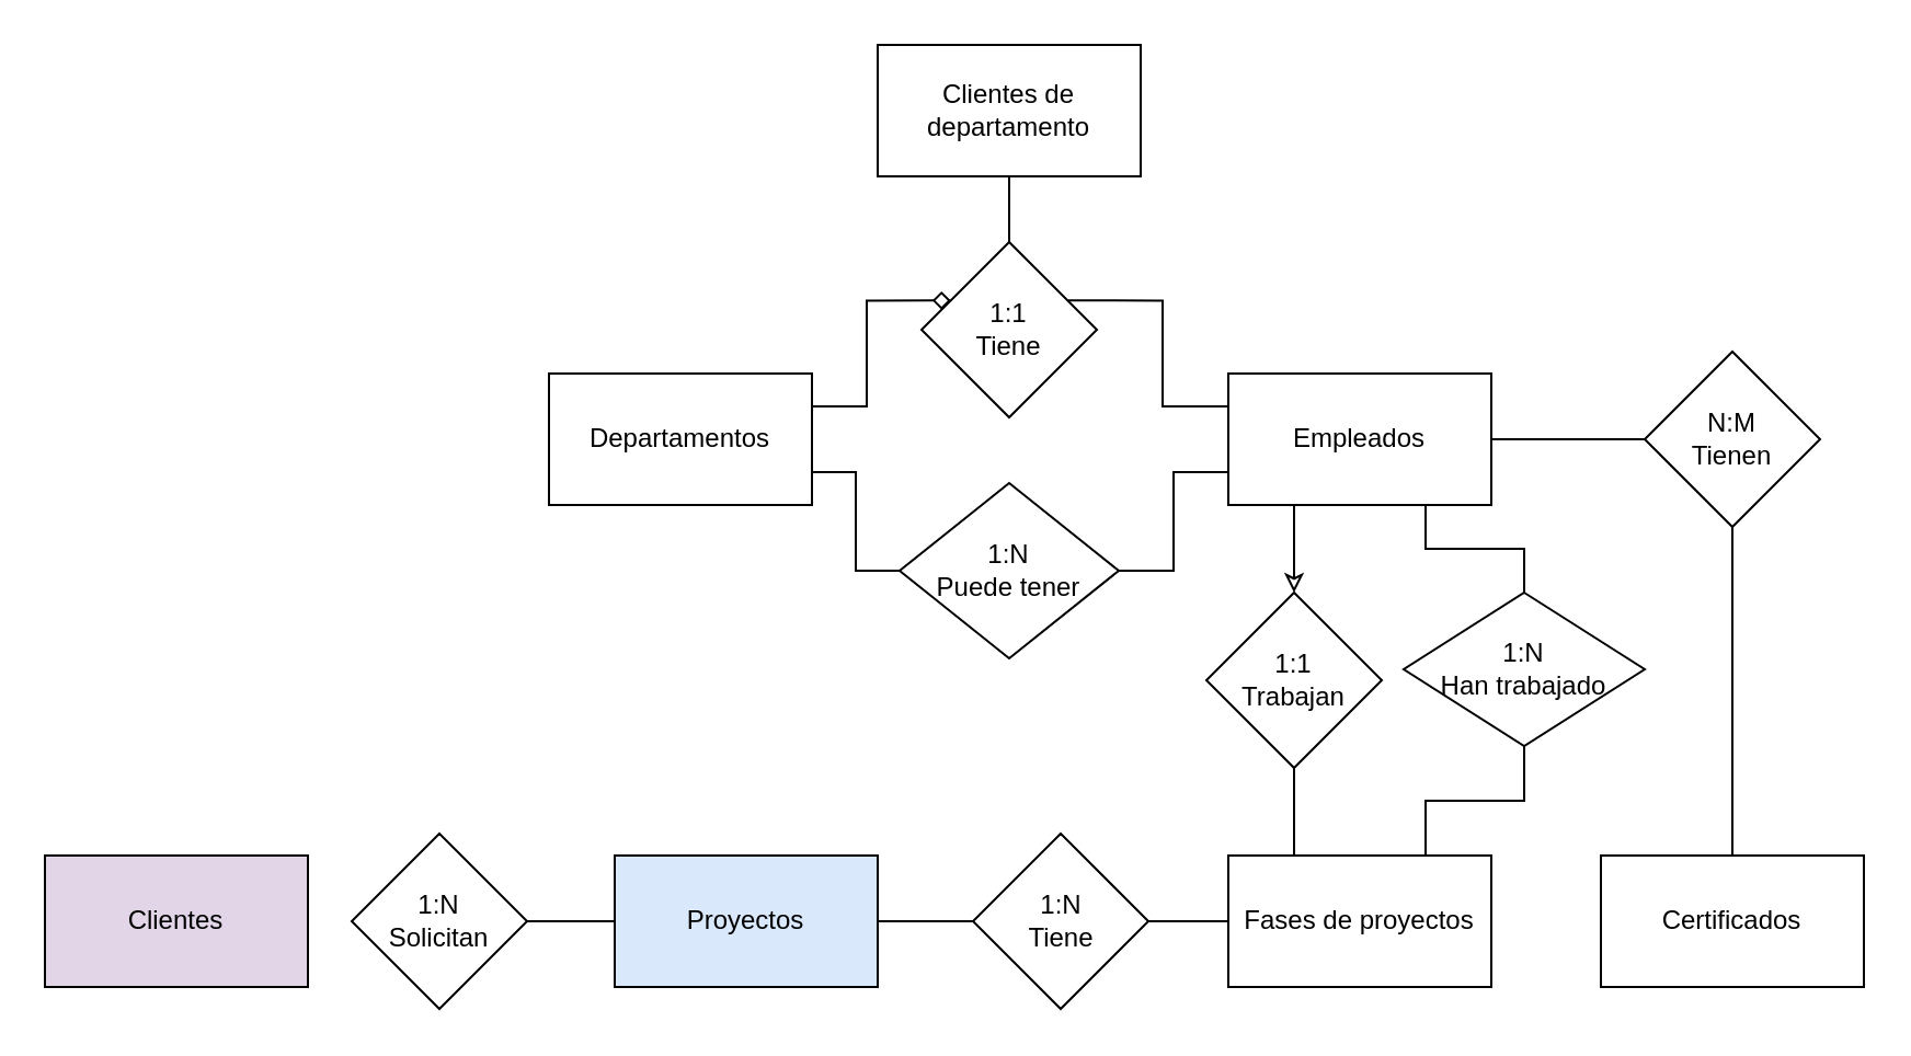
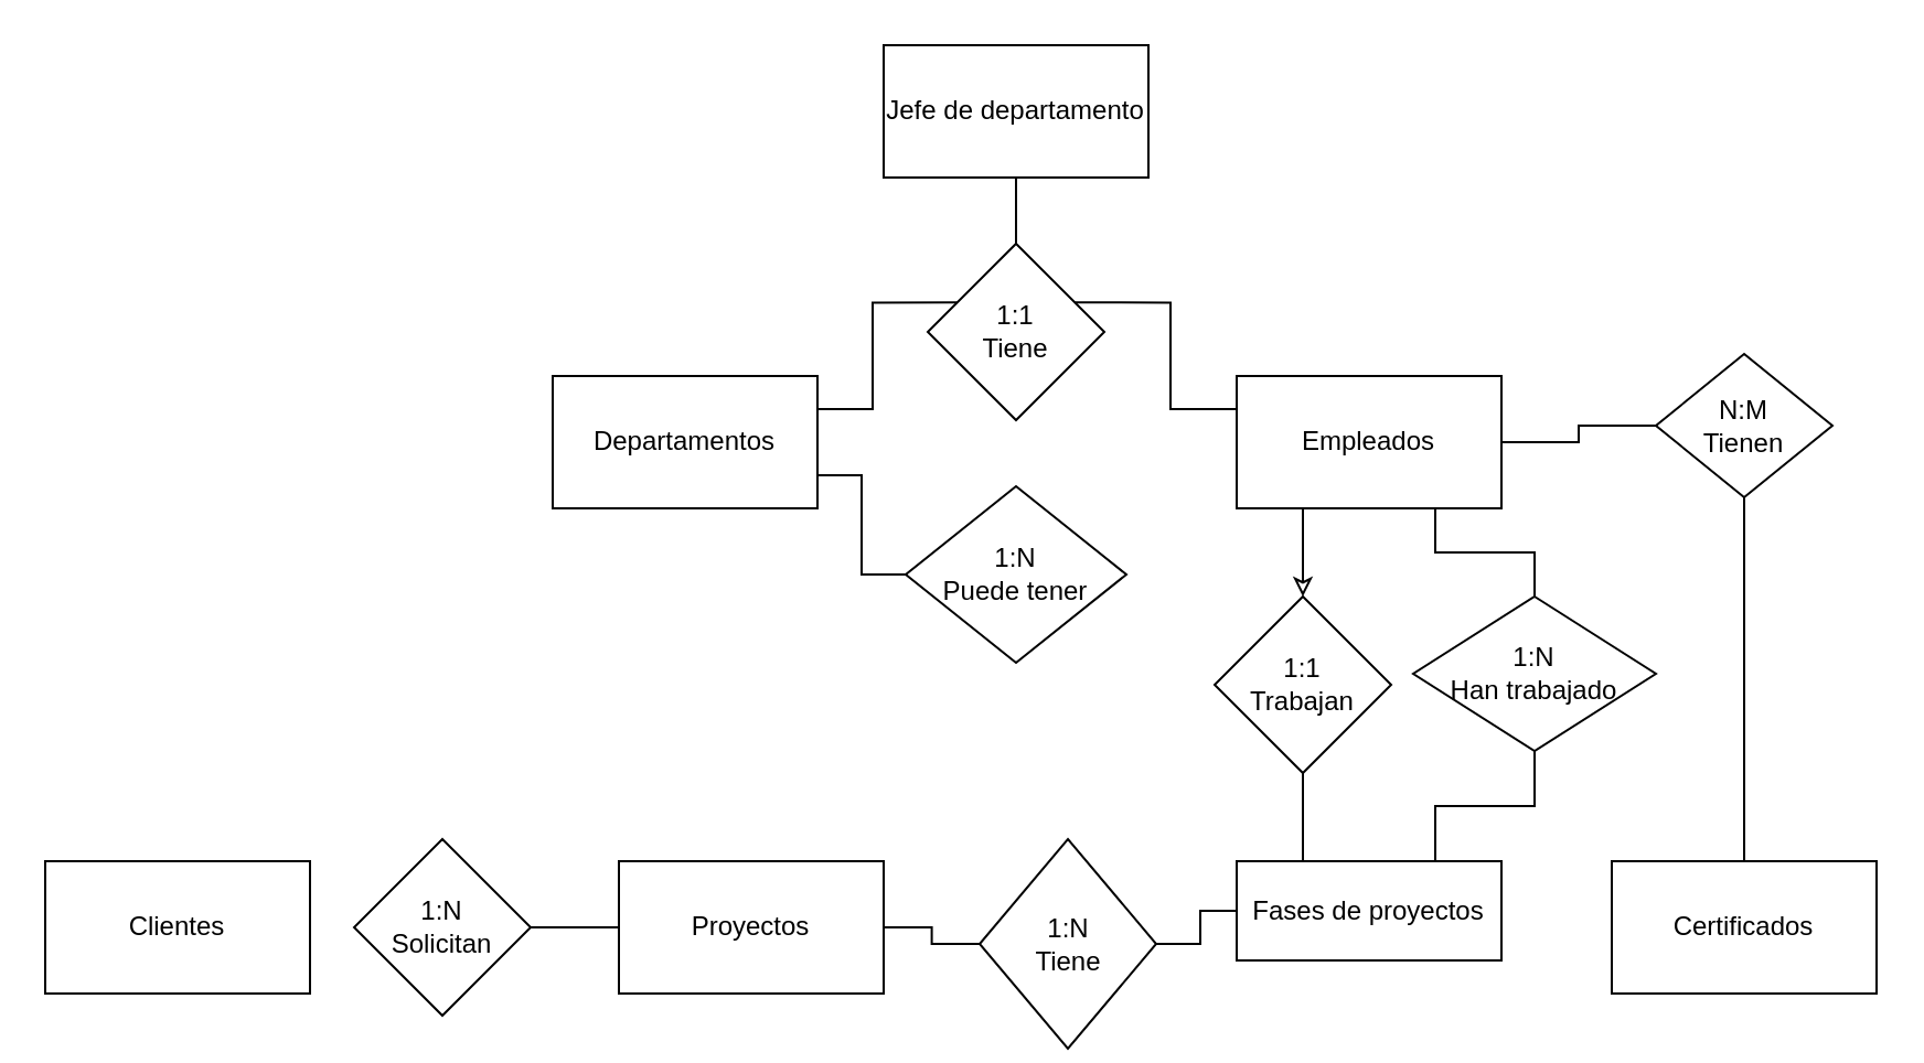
- <mxCell id="29" value="Clientes de departamento" style="rounded=0;whiteSpace=wrap;html=1;" vertex="1" parent="1"><mxGeometry x="400" y="20" width="120" height="60" as="geometry" /></mxCell>
+ <mxCell id="29" value="Jefe de departamento" style="rounded=0;whiteSpace=wrap;html=1;" vertex="1" parent="1"><mxGeometry x="400" y="20" width="120" height="60" as="geometry" /></mxCell>
- <mxCell id="27" value="" style="edgeStyle=orthogonalEdgeStyle;rounded=0;orthogonalLoop=1;jettySize=auto;html=1;exitX=1;exitY=0.25;exitDx=0;exitDy=0;entryX=0;entryY=0.25;entryDx=0;entryDy=0;endArrow=diamond;endFill=0;" edge="1" parent="1" source="23" target="26"><mxGeometry relative="1" as="geometry"><mxPoint x="370" y="185" as="sourcePoint" /><mxPoint x="560" y="185" as="targetPoint" /></mxGeometry></mxCell>
+ <mxCell id="27" value="" style="edgeStyle=orthogonalEdgeStyle;rounded=0;orthogonalLoop=1;jettySize=auto;html=1;exitX=1;exitY=0.25;exitDx=0;exitDy=0;entryX=0;entryY=0.25;entryDx=0;entryDy=0;endArrow=none;endFill=0;" edge="1" parent="1" source="23" target="26"><mxGeometry relative="1" as="geometry"><mxPoint x="370" y="185" as="sourcePoint" /><mxPoint x="560" y="185" as="targetPoint" /></mxGeometry></mxCell>
- <mxCell id="20" value="N:M&lt;br&gt;Tienen" style="rhombus;whiteSpace=wrap;html=1;" vertex="1" parent="1"><mxGeometry x="750" y="160" width="80" height="80" as="geometry" /></mxCell>
+ <mxCell id="20" value="N:M&lt;br&gt;Tienen" style="rhombus;whiteSpace=wrap;html=1;" vertex="1" parent="1"><mxGeometry x="750" y="160" width="80" height="65" as="geometry" /></mxCell>
- <mxCell id="25" value="" style="edgeStyle=orthogonalEdgeStyle;rounded=0;orthogonalLoop=1;jettySize=auto;html=1;exitX=0;exitY=0.75;exitDx=0;exitDy=0;endArrow=none;endFill=0;" edge="1" parent="1" source="14" target="24"><mxGeometry relative="1" as="geometry"><mxPoint x="560" y="200" as="sourcePoint" /><mxPoint x="400" y="200" as="targetPoint" /></mxGeometry></mxCell>
- <mxCell id="4" value="Clientes" style="rounded=0;whiteSpace=wrap;html=1;fillColor=#e1d5e7;" vertex="1" parent="1"><mxGeometry x="20" y="390" width="120" height="60" as="geometry" /></mxCell>
+ <mxCell id="4" value="Clientes" style="rounded=0;whiteSpace=wrap;html=1;" vertex="1" parent="1"><mxGeometry x="20" y="390" width="120" height="60" as="geometry" /></mxCell>
- <mxCell id="3" value="Proyectos" style="rounded=0;whiteSpace=wrap;html=1;fillColor=#dae8fc;" vertex="1" parent="1"><mxGeometry x="280" y="390" width="120" height="60" as="geometry" /></mxCell>
+ <mxCell id="3" value="Proyectos" style="rounded=0;whiteSpace=wrap;html=1;" vertex="1" parent="1"><mxGeometry x="280" y="390" width="120" height="60" as="geometry" /></mxCell>
- <mxCell id="8" value="1:N&lt;br&gt;Tiene" style="rhombus;whiteSpace=wrap;html=1;" vertex="1" parent="1"><mxGeometry x="443.5" y="380" width="80" height="80" as="geometry" /></mxCell>
+ <mxCell id="8" value="1:N&lt;br&gt;Tiene" style="rhombus;whiteSpace=wrap;html=1;" vertex="1" parent="1"><mxGeometry x="443.5" y="380" width="80" height="95" as="geometry" /></mxCell>
- <mxCell id="5" value="Fases de proyectos" style="rounded=0;whiteSpace=wrap;html=1;" vertex="1" parent="1"><mxGeometry x="560" y="390" width="120" height="60" as="geometry" /></mxCell>
+ <mxCell id="5" value="Fases de proyectos" style="rounded=0;whiteSpace=wrap;html=1;" vertex="1" parent="1"><mxGeometry x="560" y="390" width="120" height="45" as="geometry" /></mxCell>
